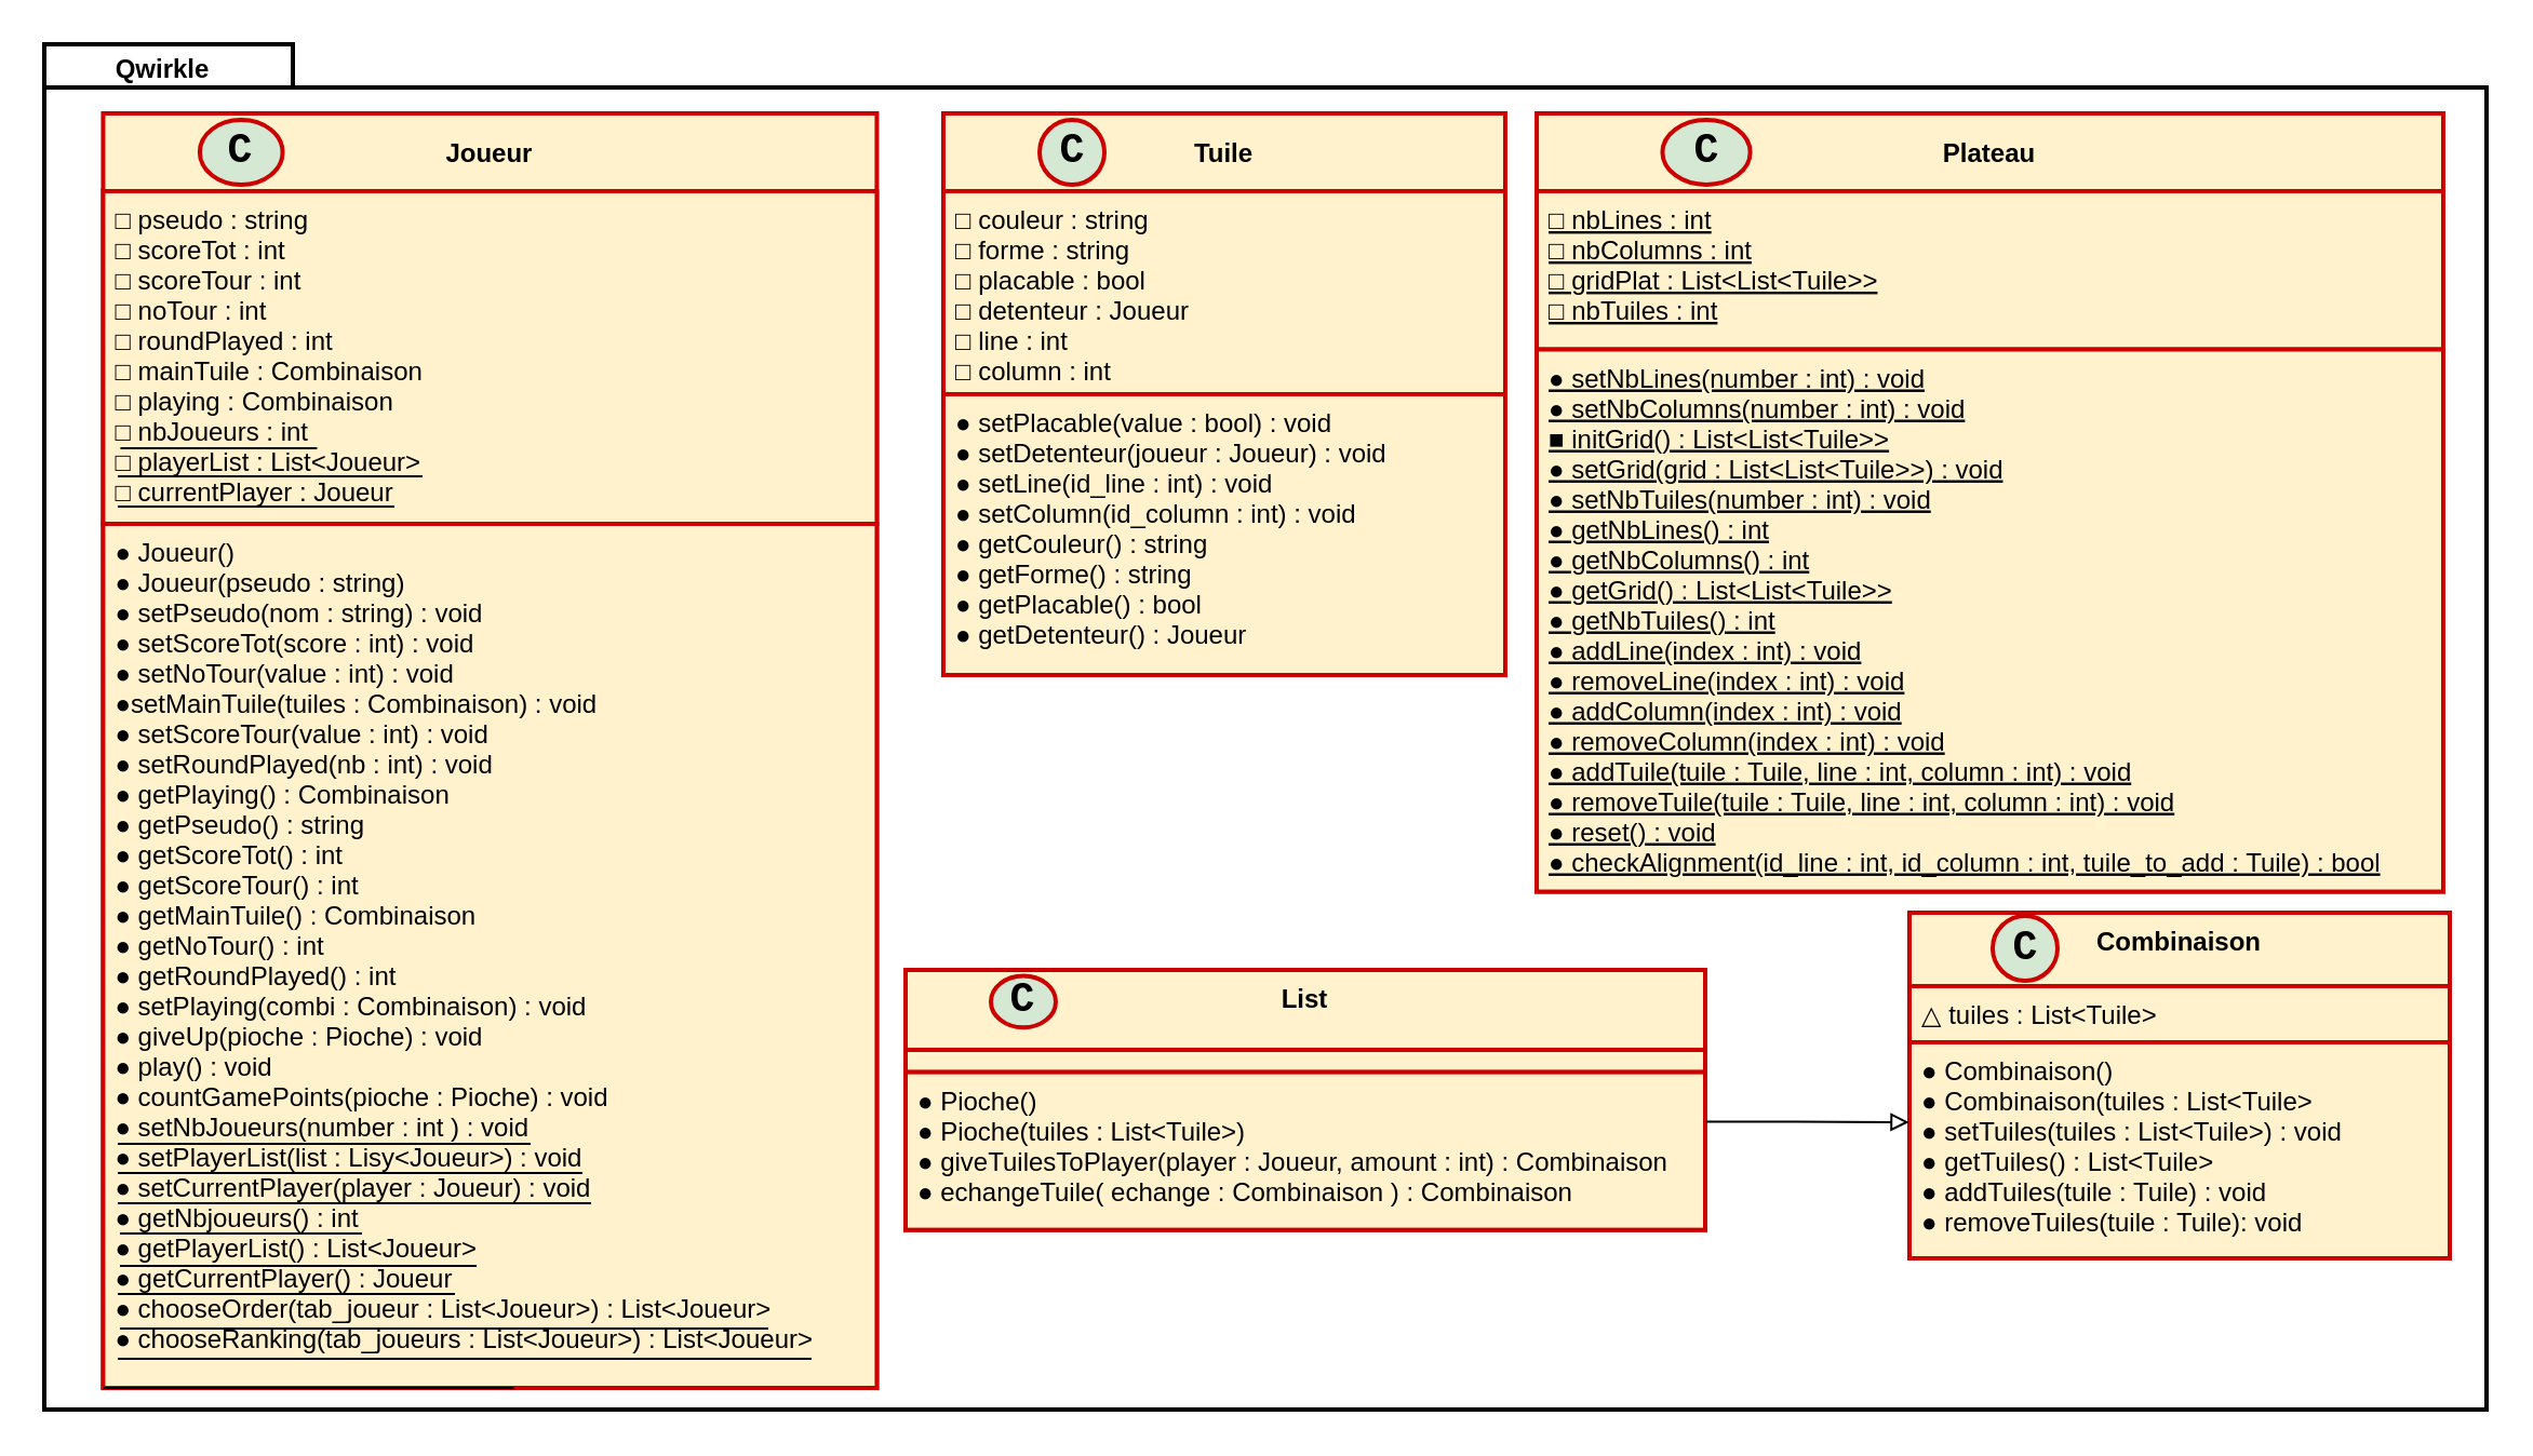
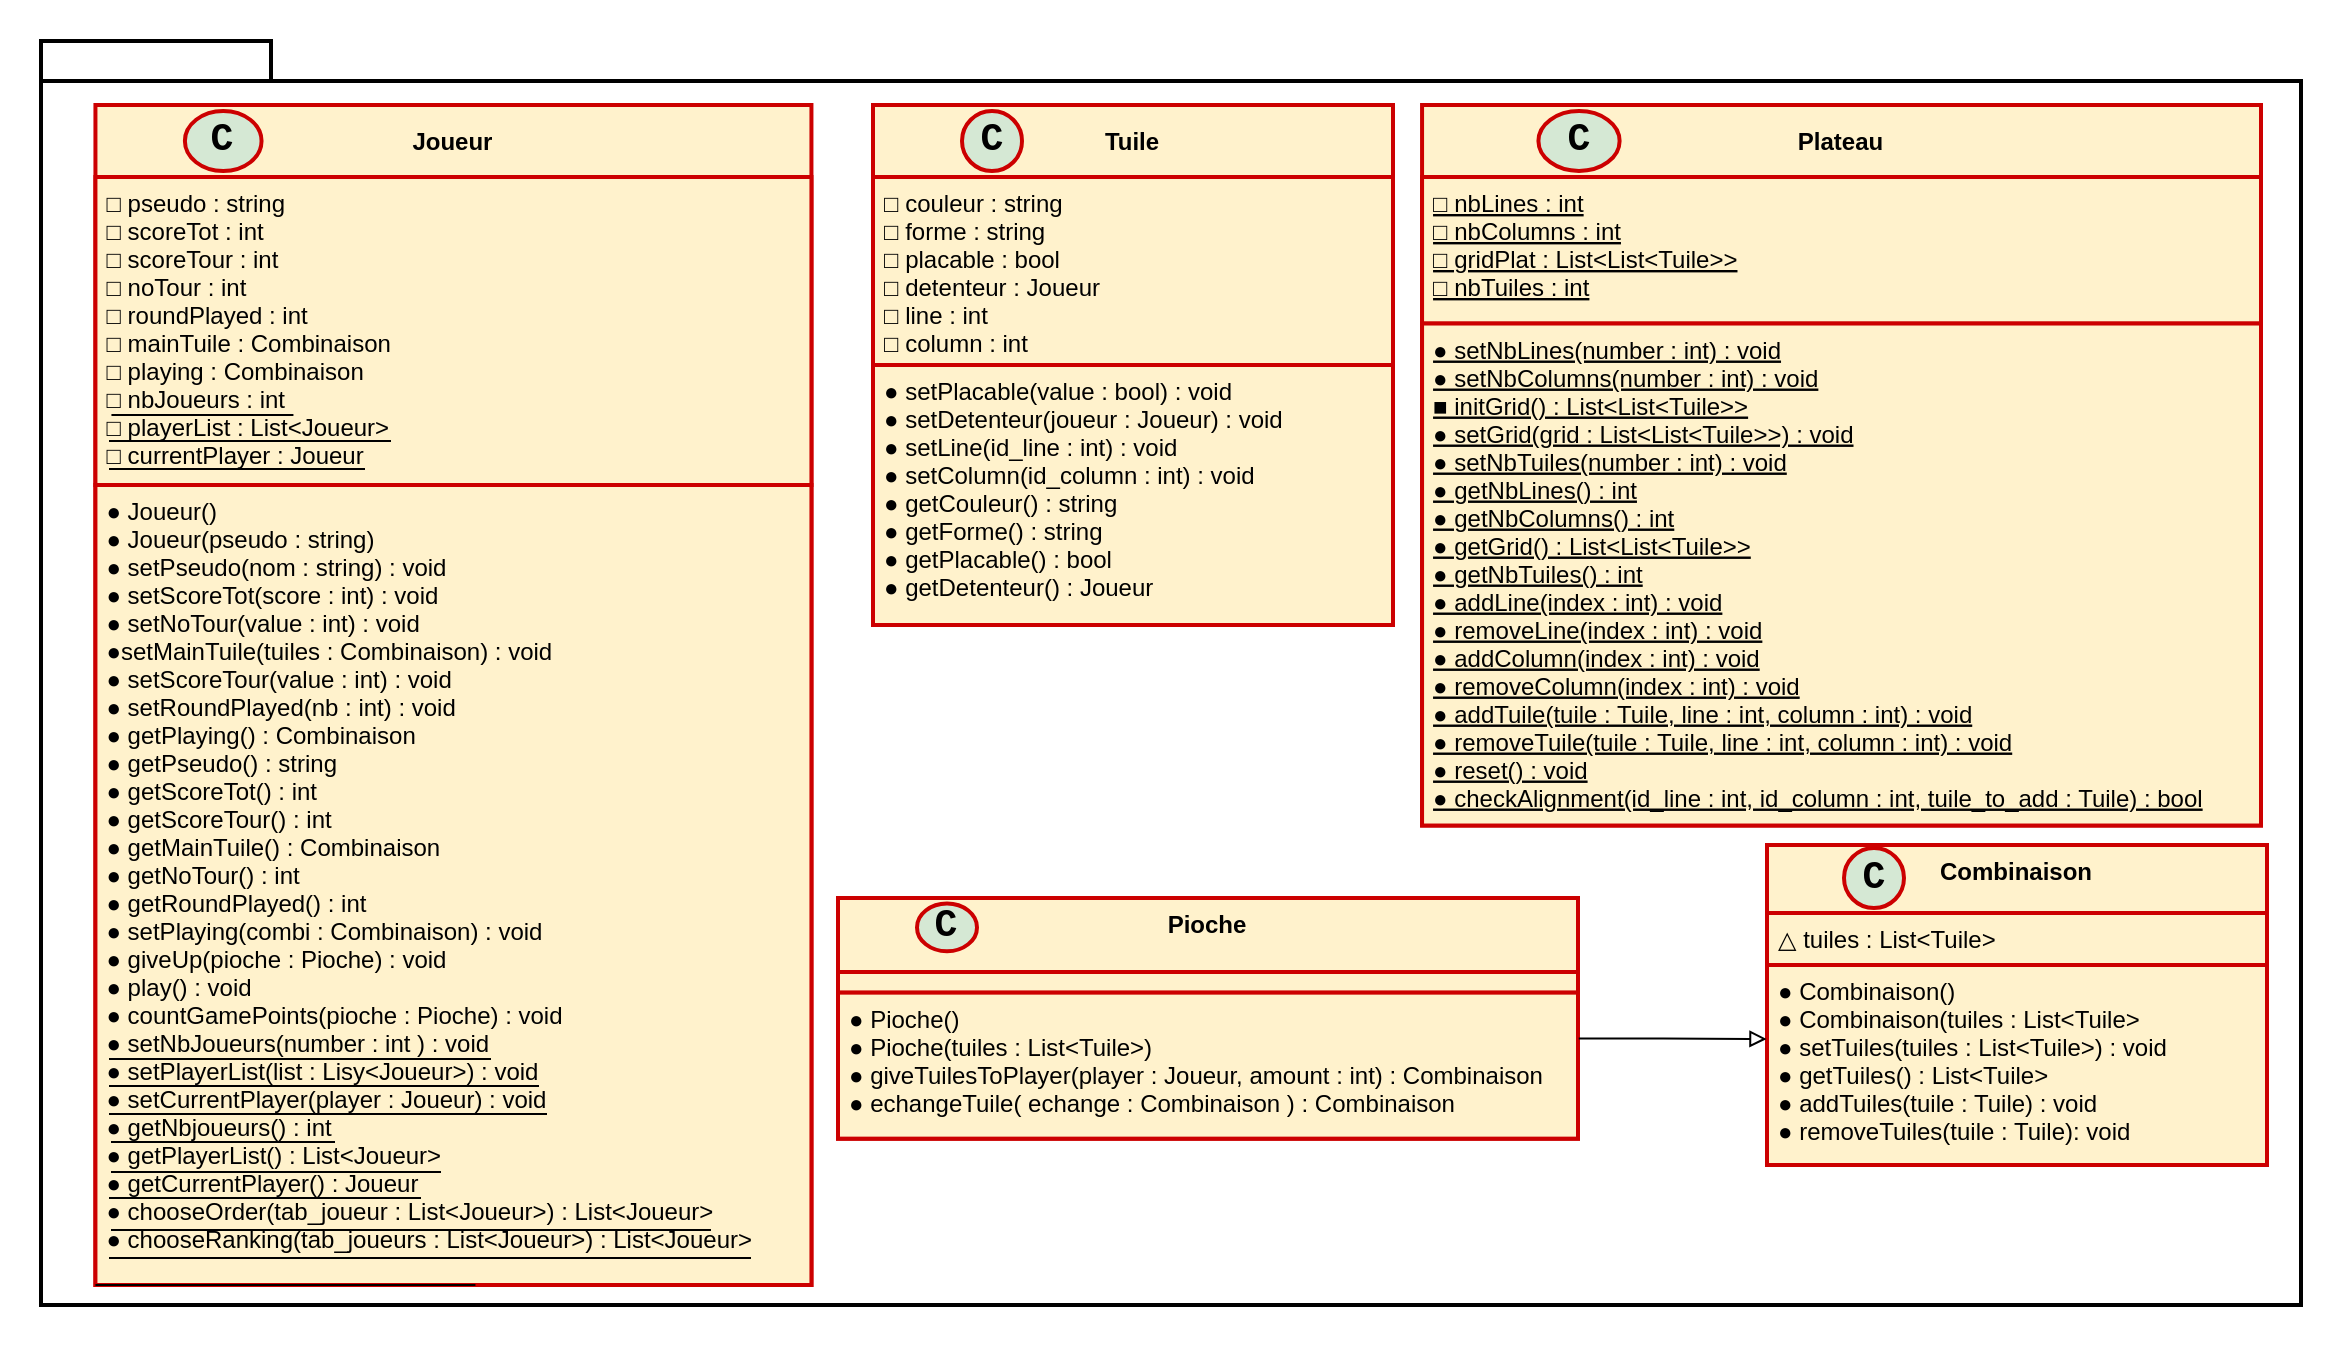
- <mxCell id="37" value="Qwirkle" style="text;align=center;fontStyle=1;verticalAlign=middle;spacingLeft=3;spacingRight=3;strokeColor=none;rotatable=0;points=[[0,0.5],[1,0.5]];portConstraint=eastwest;fillColor=none;" parent="1" vertex="1"><mxGeometry x="20" y="21" width="110" height="20" as="geometry" /></mxCell>
- <mxCell id="33" value="List" style="swimlane;fontStyle=1;align=center;verticalAlign=top;childLayout=stackLayout;horizontal=1;startSize=37;horizontalStack=0;resizeParent=1;resizeParentMax=0;resizeLast=0;collapsible=1;marginBottom=0;fillColor=#fff2cc;strokeColor=#CC0000;strokeWidth=2;" parent="32" vertex="1"><mxGeometry width="370" height="120.321" as="geometry" /></mxCell>
+ <mxCell id="33" value="Pioche" style="swimlane;fontStyle=1;align=center;verticalAlign=top;childLayout=stackLayout;horizontal=1;startSize=37;horizontalStack=0;resizeParent=1;resizeParentMax=0;resizeLast=0;collapsible=1;marginBottom=0;fillColor=#fff2cc;strokeColor=#CC0000;strokeWidth=2;" parent="32" vertex="1"><mxGeometry width="370" height="120.321" as="geometry" /></mxCell>
